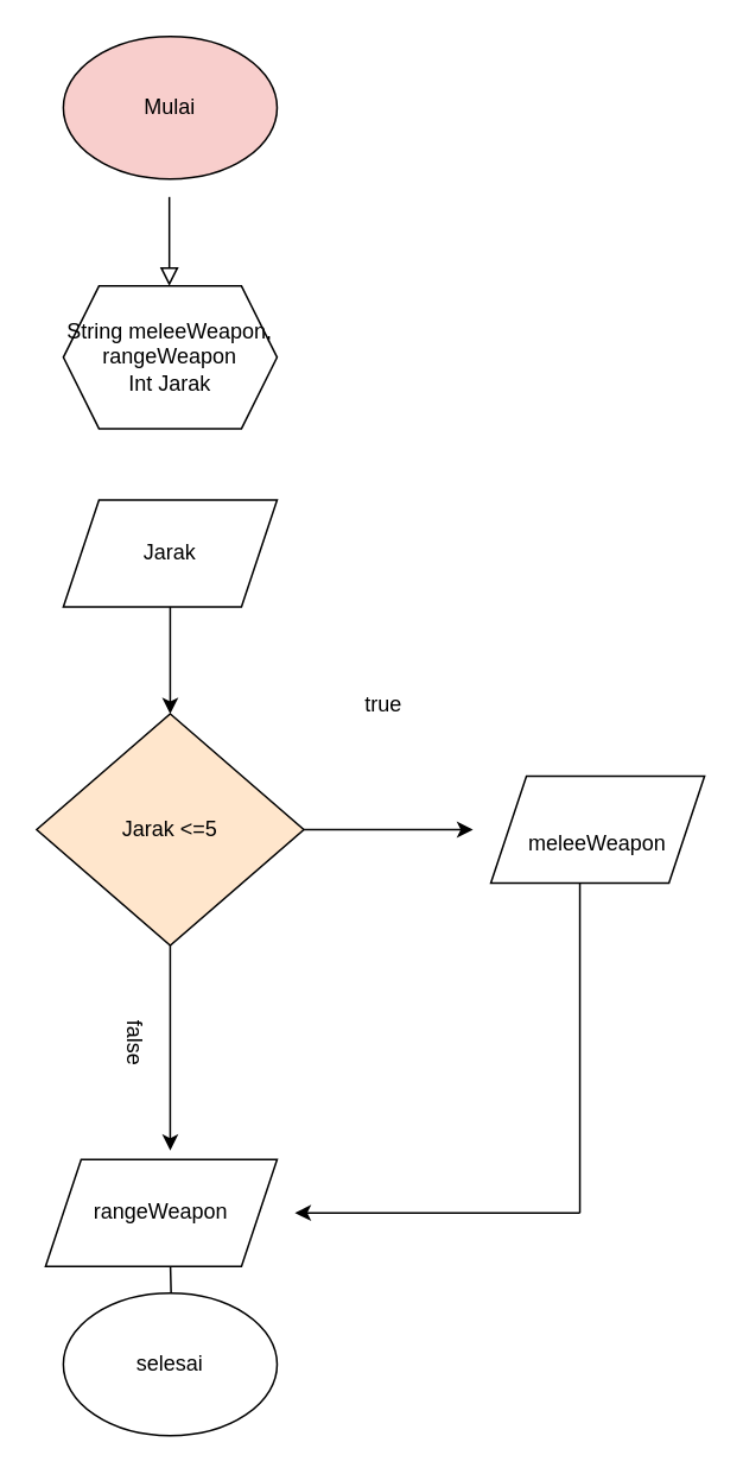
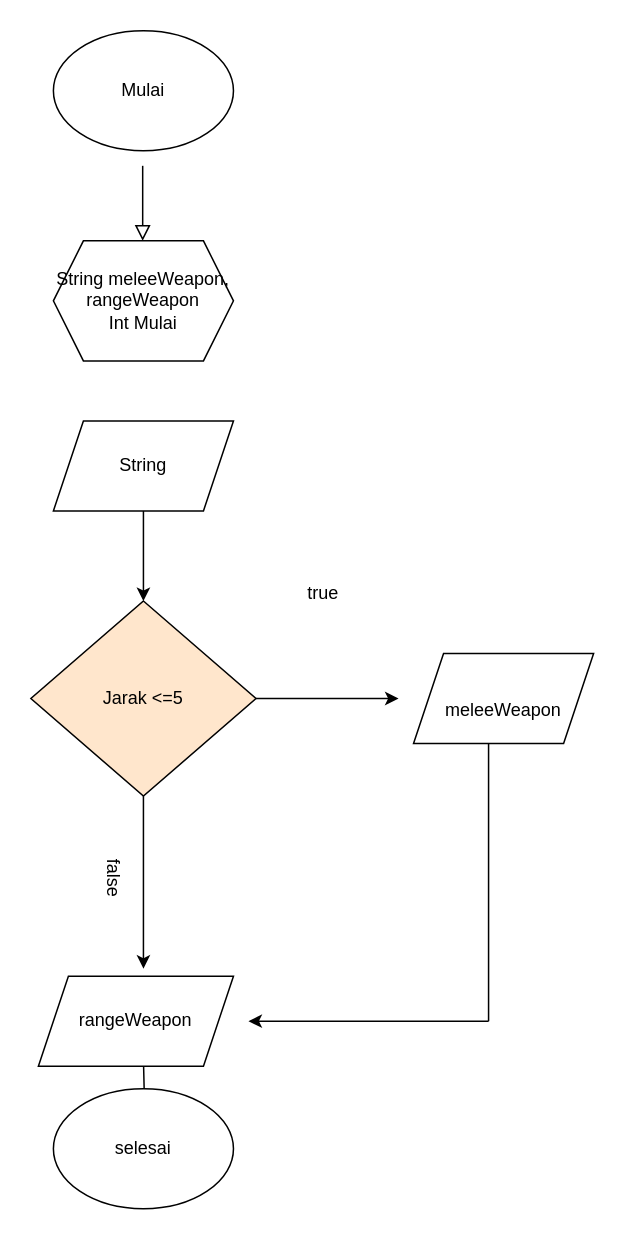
- <mxCell id="3" value="Mulai" style="ellipse;whiteSpace=wrap;html=1;fillColor=#f8cecc;" parent="1" vertex="1"><mxGeometry x="35" y="20" width="120" height="80" as="geometry" /></mxCell>
+ <mxCell id="3" value="Mulai" style="ellipse;whiteSpace=wrap;html=1;" parent="1" vertex="1"><mxGeometry x="35" y="20" width="120" height="80" as="geometry" /></mxCell>
- <mxCell id="4" value="String meleeWeapon,&lt;br&gt;rangeWeapon&lt;br&gt;Int Jarak" style="shape=hexagon;perimeter=hexagonPerimeter2;whiteSpace=wrap;html=1;fixedSize=1;" parent="1" vertex="1"><mxGeometry x="35" y="160" width="120" height="80" as="geometry" /></mxCell>
+ <mxCell id="4" value="String meleeWeapon,&lt;br&gt;rangeWeapon&lt;br&gt;Int Mulai" style="shape=hexagon;perimeter=hexagonPerimeter2;whiteSpace=wrap;html=1;fixedSize=1;" parent="1" vertex="1"><mxGeometry x="35" y="160" width="120" height="80" as="geometry" /></mxCell>
- <mxCell id="6" value="Jarak" style="shape=parallelogram;perimeter=parallelogramPerimeter;whiteSpace=wrap;html=1;fixedSize=1;" parent="1" vertex="1"><mxGeometry x="35" y="280" width="120" height="60" as="geometry" /></mxCell>
+ <mxCell id="6" value="String" style="shape=parallelogram;perimeter=parallelogramPerimeter;whiteSpace=wrap;html=1;fixedSize=1;" parent="1" vertex="1"><mxGeometry x="35" y="280" width="120" height="60" as="geometry" /></mxCell>
